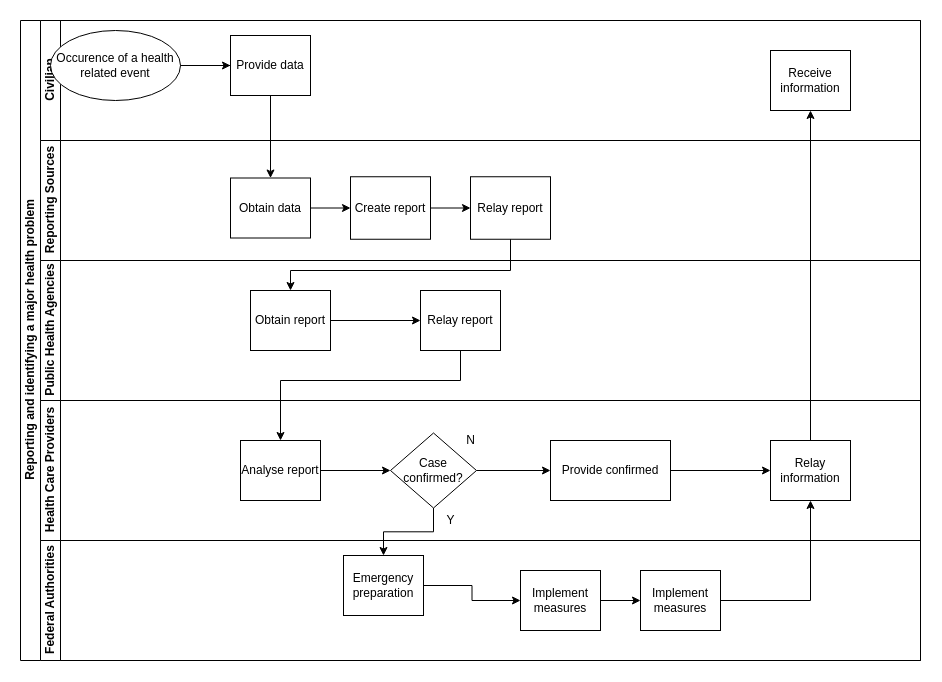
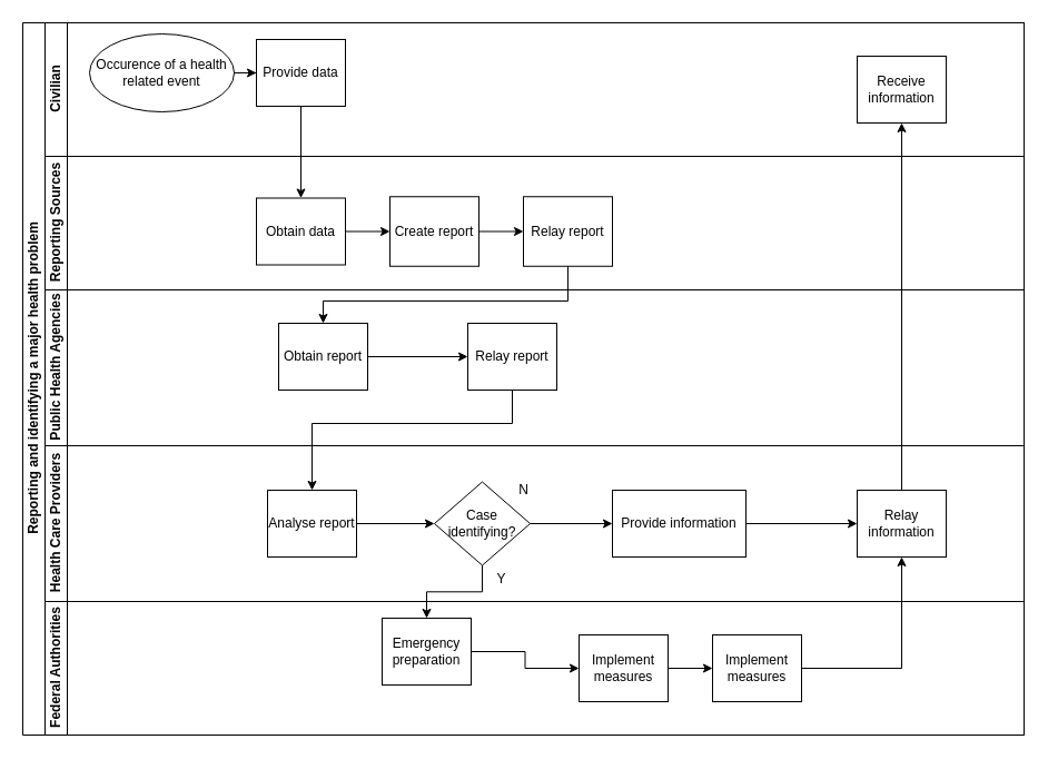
- <mxCell id="5" value="Occurence of a health related event" style="ellipse;whiteSpace=wrap;html=1;" parent="3" vertex="1"><mxGeometry x="10" y="10" width="130" height="70" as="geometry" /></mxCell>
+ <mxCell id="5" value="Occurence of a health related event" style="ellipse;whiteSpace=wrap;html=1;" parent="3" vertex="1"><mxGeometry x="40" y="10" width="130" height="70" as="geometry" /></mxCell>
- <mxCell id="21" value="Case confirmed?" style="rhombus;whiteSpace=wrap;html=1;fontFamily=Helvetica;fontSize=12;fontColor=#000000;align=center;" vertex="1" parent="19"><mxGeometry x="350" y="32.5" width="86" height="75" as="geometry" /></mxCell>
+ <mxCell id="21" value="Case identifying?" style="rhombus;whiteSpace=wrap;html=1;fontFamily=Helvetica;fontSize=12;fontColor=#000000;align=center;" vertex="1" parent="19"><mxGeometry x="350" y="32.5" width="86" height="75" as="geometry" /></mxCell>
- <mxCell id="23" value="Provide confirmed" style="rounded=0;whiteSpace=wrap;html=1;" vertex="1" parent="19"><mxGeometry x="510" y="40" width="120" height="60" as="geometry" /></mxCell>
+ <mxCell id="23" value="Provide information" style="rounded=0;whiteSpace=wrap;html=1;" vertex="1" parent="19"><mxGeometry x="510" y="40" width="120" height="60" as="geometry" /></mxCell>
